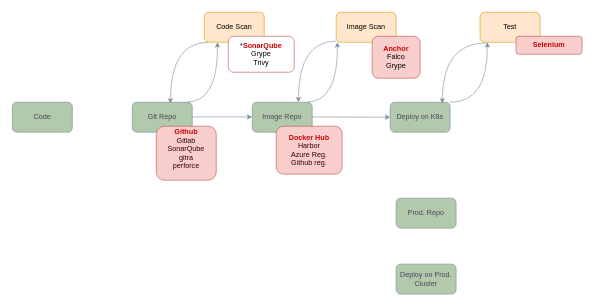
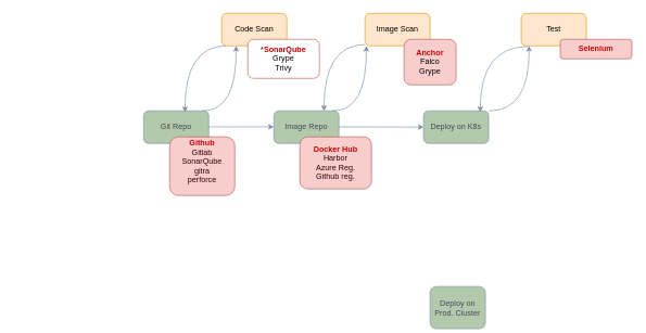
- <mxCell id="2" value="Code" style="rounded=1;whiteSpace=wrap;html=1;labelBackgroundColor=none;fillColor=#B2C9AB;strokeColor=#788AA3;fontColor=#46495D;" vertex="1" parent="1"><mxGeometry x="20" y="170" width="100" height="50" as="geometry" /></mxCell>
- <mxCell id="11" value="Prod. Repo" style="rounded=1;whiteSpace=wrap;html=1;labelBackgroundColor=none;fillColor=#B2C9AB;strokeColor=#788AA3;fontColor=#46495D;" vertex="1" parent="1"><mxGeometry x="660" y="330" width="100" height="50" as="geometry" /></mxCell>
- <mxCell id="12" value="Deploy on Prod. Cluster" style="rounded=1;whiteSpace=wrap;html=1;labelBackgroundColor=none;fillColor=#B2C9AB;strokeColor=#788AA3;fontColor=#46495D;" vertex="1" parent="1"><mxGeometry x="660" y="440" width="100" height="50" as="geometry" /></mxCell>
+ <mxCell id="12" value="Deploy on Prod. Cluster" style="rounded=1;whiteSpace=wrap;html=1;labelBackgroundColor=none;fillColor=#B2C9AB;strokeColor=#788AA3;fontColor=#46495D;" vertex="1" parent="1"><mxGeometry x="660" y="440" width="85" height="65" as="geometry" /></mxCell>
